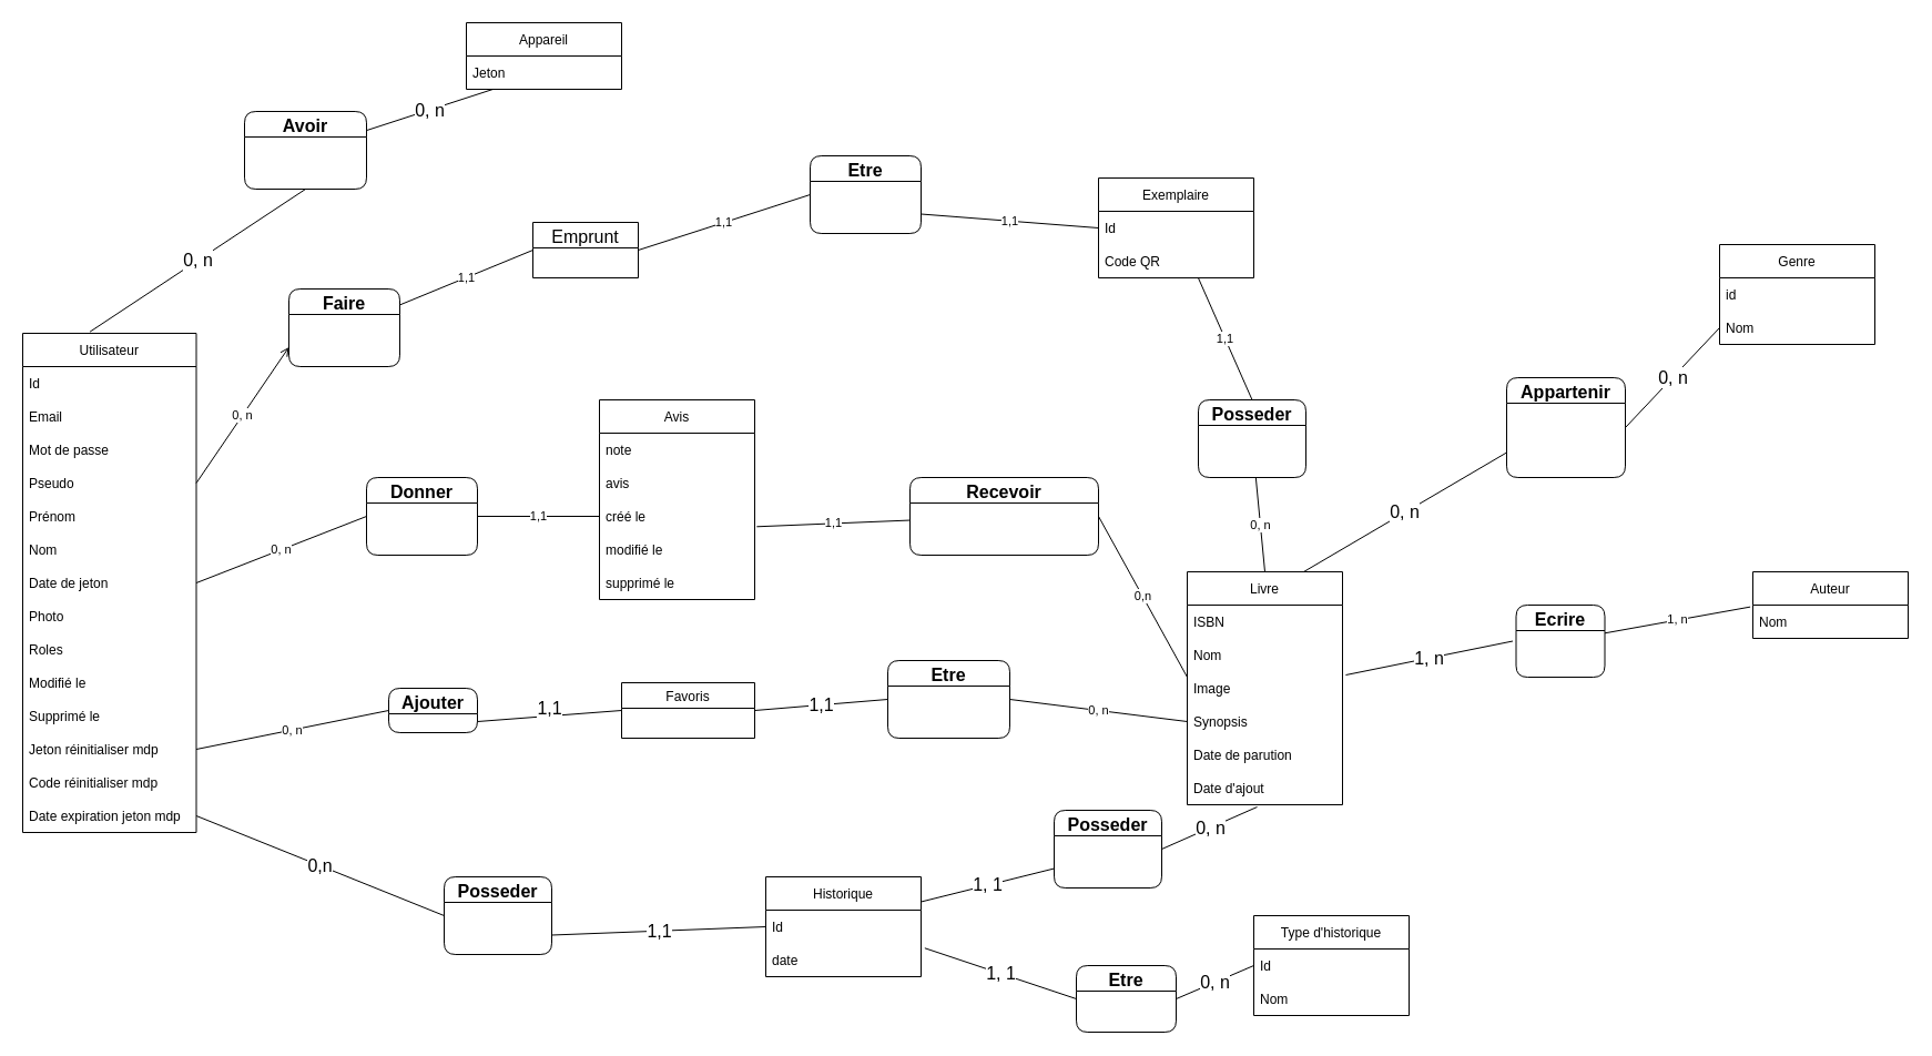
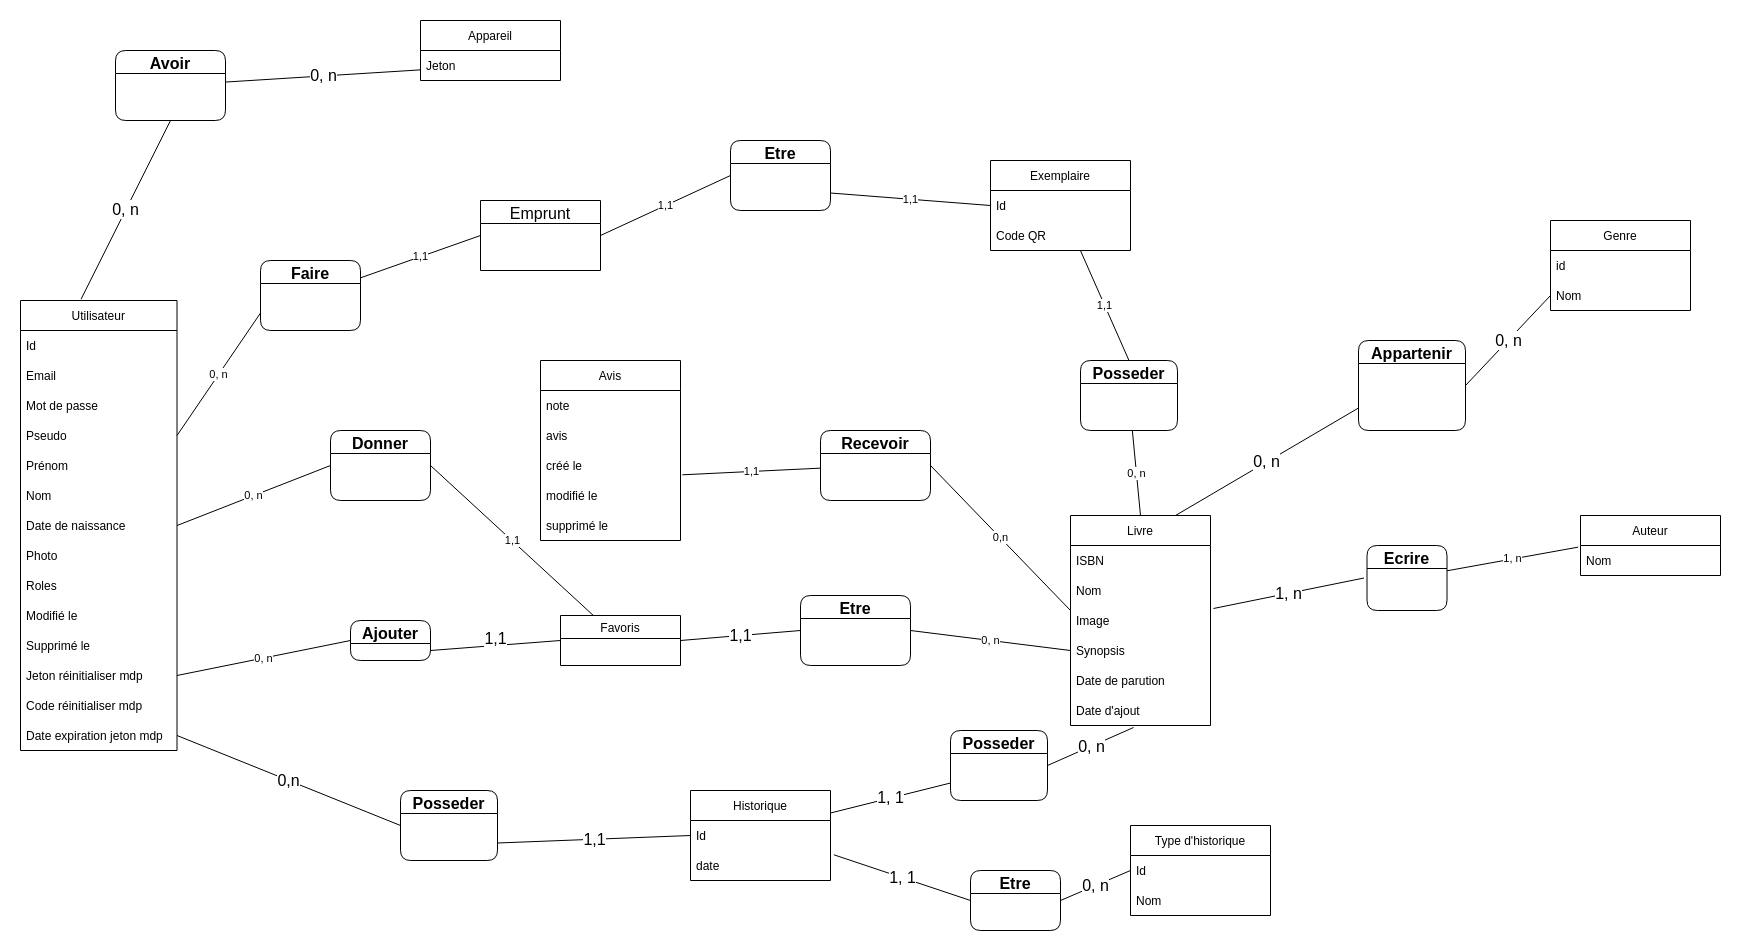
- <mxCell id="51" value="Avoir" style="swimlane;rounded=1;fontSize=16;startSize=23;" parent="1" vertex="1"><mxGeometry x="220" y="100" width="110" height="70" as="geometry" /></mxCell>
+ <mxCell id="51" value="Avoir" style="swimlane;rounded=1;fontSize=16;startSize=23;" parent="1" vertex="1"><mxGeometry x="115" y="50" width="110" height="70" as="geometry" /></mxCell>
- <mxCell id="52" value="Emprunt" style="swimlane;rounded=0;fontSize=16;startSize=23;fontStyle=0" parent="1" vertex="1"><mxGeometry x="480" y="200" width="95" height="50" as="geometry" /></mxCell>
+ <mxCell id="52" value="Emprunt" style="swimlane;rounded=0;fontSize=16;startSize=23;fontStyle=0" parent="1" vertex="1"><mxGeometry x="480" y="200" width="120" height="70" as="geometry" /></mxCell>
- <mxCell id="75" value="0, n" style="edgeStyle=none;rounded=0;orthogonalLoop=1;jettySize=auto;html=1;exitX=1;exitY=0.5;exitDx=0;exitDy=0;entryX=0;entryY=0.75;entryDx=0;entryDy=0;endArrow=open;endFill=0;" parent="1" source="19" target="74" edge="1"><mxGeometry relative="1" as="geometry" /></mxCell>
+ <mxCell id="75" value="0, n" style="edgeStyle=none;rounded=0;orthogonalLoop=1;jettySize=auto;html=1;exitX=1;exitY=0.5;exitDx=0;exitDy=0;entryX=0;entryY=0.75;entryDx=0;entryDy=0;endArrow=none;endFill=0;" parent="1" source="19" target="74" edge="1"><mxGeometry relative="1" as="geometry" /></mxCell>
- <mxCell id="70" value="1,1" style="edgeStyle=none;rounded=0;orthogonalLoop=1;jettySize=auto;html=1;exitX=1;exitY=0.5;exitDx=0;exitDy=0;entryX=0;entryY=0.5;entryDx=0;entryDy=0;endArrow=none;endFill=0;" parent="1" source="71" target="58" edge="1"><mxGeometry relative="1" as="geometry" /></mxCell>
+ <mxCell id="70" value="1,1" style="edgeStyle=none;rounded=0;orthogonalLoop=1;jettySize=auto;html=1;exitX=1;exitY=0.5;exitDx=0;exitDy=0;endArrow=none;endFill=0;" parent="1" source="71" target="54" edge="1"><mxGeometry relative="1" as="geometry" /></mxCell>
- <mxCell id="69" value="Recevoir" style="swimlane;rounded=1;fontSize=16;startSize=23;" parent="1" vertex="1"><mxGeometry x="820" y="430" width="170" height="70" as="geometry" /></mxCell>
+ <mxCell id="69" value="Recevoir" style="swimlane;rounded=1;fontSize=16;startSize=23;" parent="1" vertex="1"><mxGeometry x="820" y="430" width="110" height="70" as="geometry" /></mxCell>
- <mxCell id="22" value="Date de jeton" style="text;strokeColor=none;fillColor=none;align=left;verticalAlign=middle;spacingLeft=4;spacingRight=4;overflow=hidden;points=[[0,0.5],[1,0.5]];portConstraint=eastwest;rotatable=0;" parent="15" vertex="1"><mxGeometry y="210" width="156.5" height="30" as="geometry" /></mxCell>
+ <mxCell id="22" value="Date de naissance" style="text;strokeColor=none;fillColor=none;align=left;verticalAlign=middle;spacingLeft=4;spacingRight=4;overflow=hidden;points=[[0,0.5],[1,0.5]];portConstraint=eastwest;rotatable=0;" parent="15" vertex="1"><mxGeometry y="210" width="156.5" height="30" as="geometry" /></mxCell>
